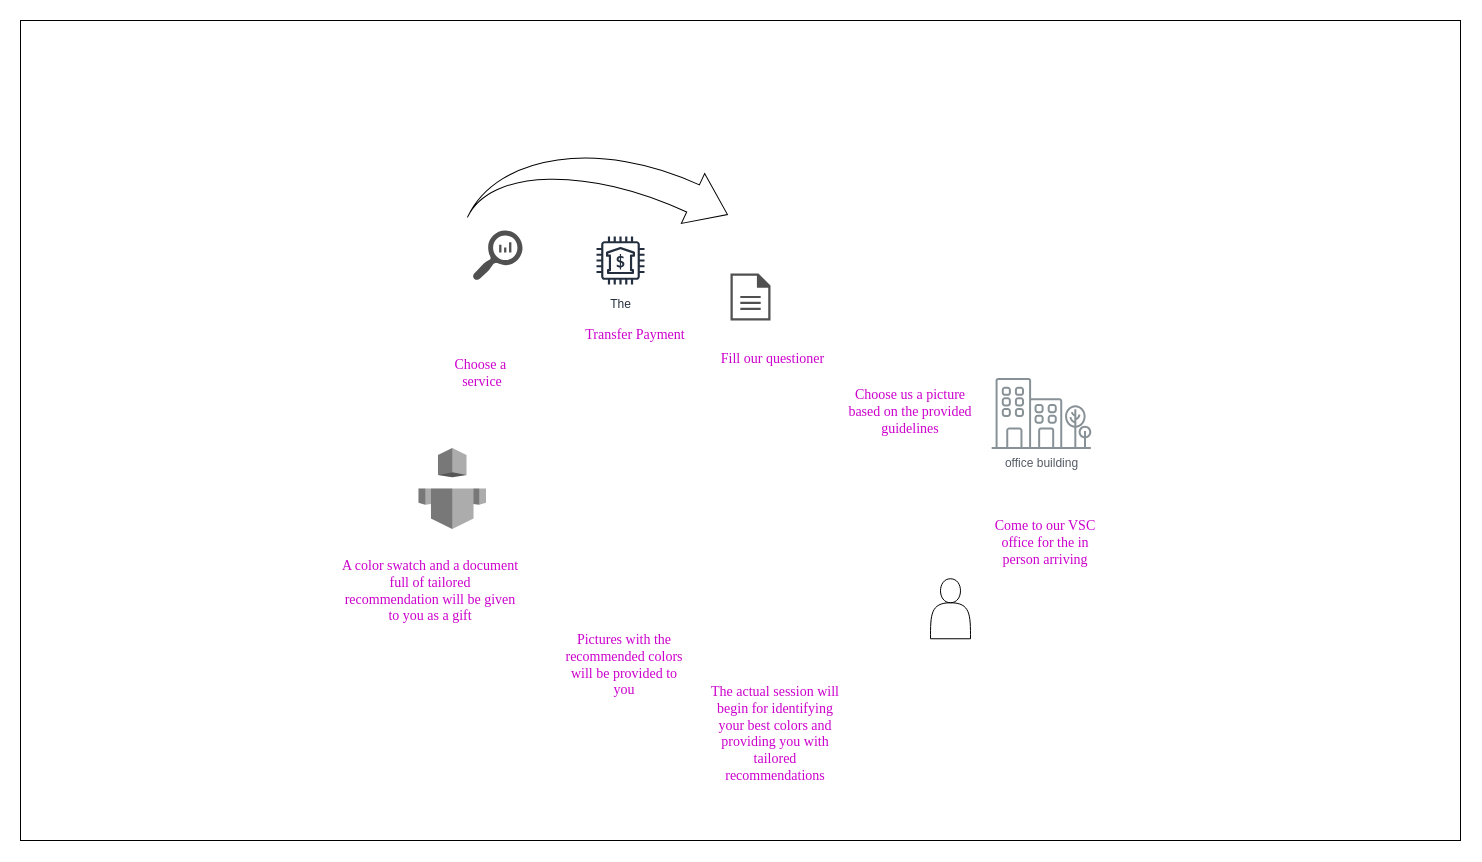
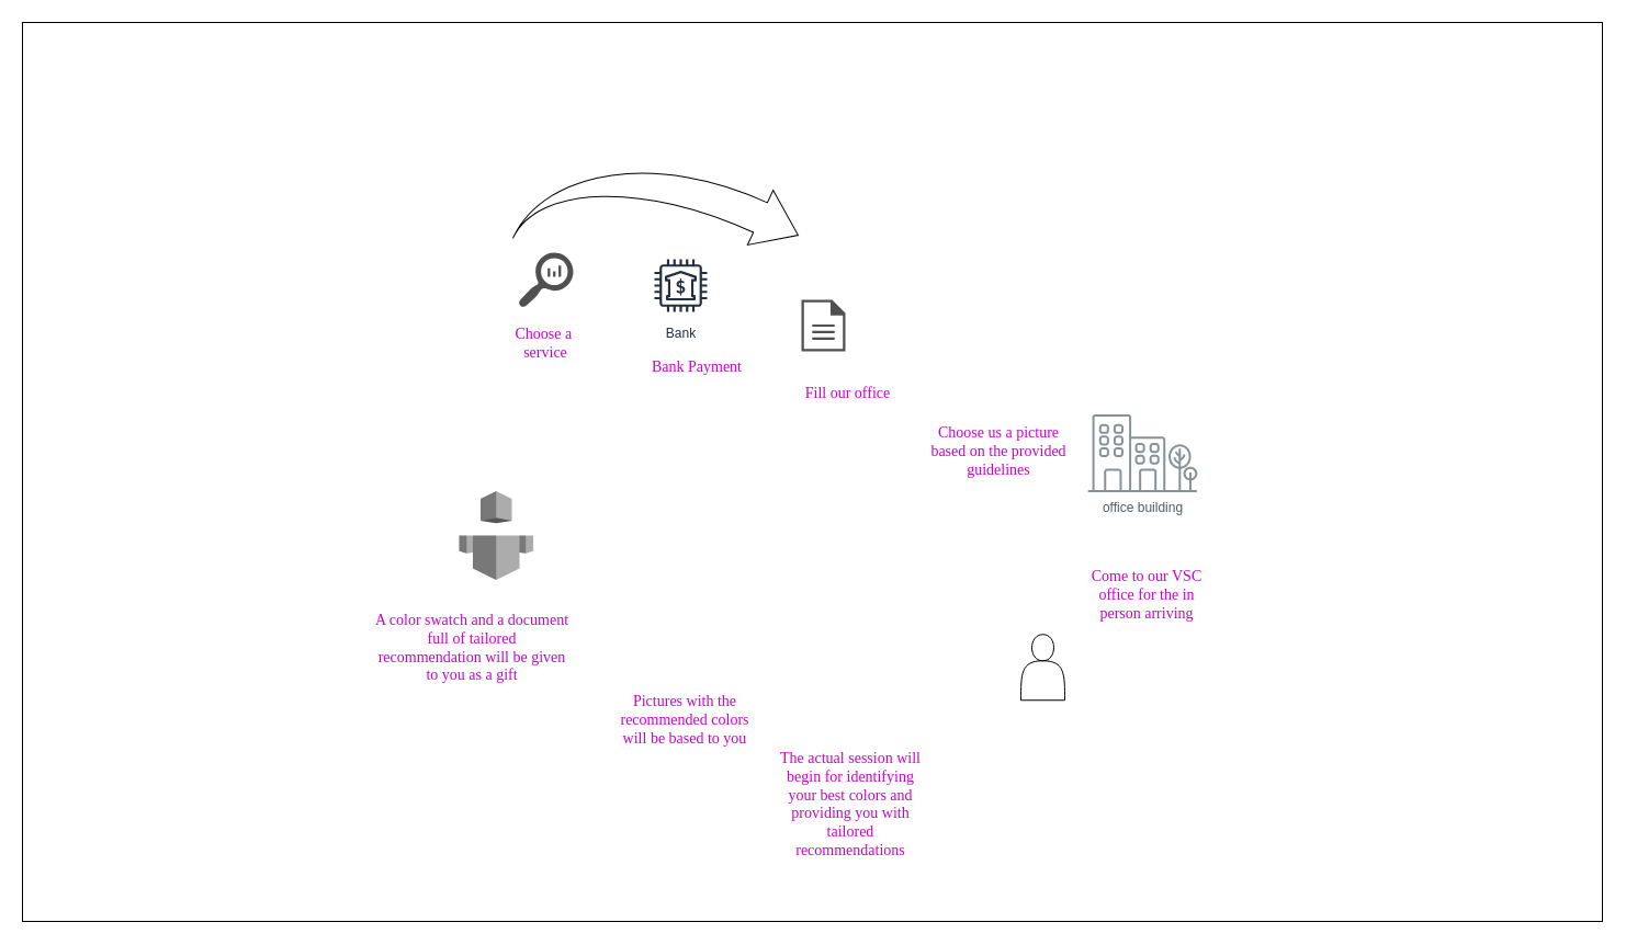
- <mxCell id="18" value="The" style="sketch=0;outlineConnect=0;fontColor=#232F3E;gradientColor=none;strokeColor=#232F3E;fillColor=#ffffff;dashed=0;verticalLabelPosition=bottom;verticalAlign=top;align=center;html=1;fontSize=12;fontStyle=0;aspect=fixed;shape=mxgraph.aws4.resourceIcon;resIcon=mxgraph.aws4.bank;" parent="1" vertex="1"><mxGeometry x="590" y="230" width="60" height="60" as="geometry" /></mxCell>
+ <mxCell id="18" value="Bank" style="sketch=0;outlineConnect=0;fontColor=#232F3E;gradientColor=none;strokeColor=#232F3E;fillColor=#ffffff;dashed=0;verticalLabelPosition=bottom;verticalAlign=top;align=center;html=1;fontSize=12;fontStyle=0;aspect=fixed;shape=mxgraph.aws4.resourceIcon;resIcon=mxgraph.aws4.bank;" parent="1" vertex="1"><mxGeometry x="590" y="230" width="60" height="60" as="geometry" /></mxCell>
- <mxCell id="19" value="Transfer Payment" style="text;html=1;align=center;verticalAlign=top;whiteSpace=wrap;rounded=0;fontSize=14;fontFamily=Comic Sans MS;fontColor=#CC00CC;" parent="1" vertex="1"><mxGeometry x="570" y="320" width="130" height="80" as="geometry" /></mxCell>
+ <mxCell id="19" value="Bank Payment" style="text;html=1;align=center;verticalAlign=top;whiteSpace=wrap;rounded=0;fontSize=14;fontFamily=Comic Sans MS;fontColor=#CC00CC;" parent="1" vertex="1"><mxGeometry x="570" y="320" width="130" height="80" as="geometry" /></mxCell>
- <mxCell id="17" value="&lt;div&gt;Fill our questioner&lt;/div&gt;" style="text;html=1;align=center;verticalAlign=top;whiteSpace=wrap;rounded=0;fontSize=14;fontFamily=Comic Sans MS;fontColor=#CC00CC;" parent="1" vertex="1"><mxGeometry x="700" y="343.5" width="145" height="102" as="geometry" /></mxCell>
+ <mxCell id="17" value="&lt;div&gt;Fill our office&lt;/div&gt;" style="text;html=1;align=center;verticalAlign=top;whiteSpace=wrap;rounded=0;fontSize=14;fontFamily=Comic Sans MS;fontColor=#CC00CC;" parent="1" vertex="1"><mxGeometry x="700" y="343.5" width="145" height="102" as="geometry" /></mxCell>
- <mxCell id="16" value="&lt;div&gt;Choose a&amp;nbsp;&lt;/div&gt;&lt;div&gt;service&lt;/div&gt;" style="text;html=1;align=center;verticalAlign=top;whiteSpace=wrap;rounded=0;fontSize=14;fontFamily=Comic Sans MS;fontColor=#CC00CC;" parent="1" vertex="1"><mxGeometry x="417" y="350" width="130" height="80" as="geometry" /></mxCell>
+ <mxCell id="16" value="&lt;div&gt;Choose a&amp;nbsp;&lt;/div&gt;&lt;div&gt;service&lt;/div&gt;" style="text;html=1;align=center;verticalAlign=top;whiteSpace=wrap;rounded=0;fontSize=14;fontFamily=Comic Sans MS;fontColor=#CC00CC;" parent="1" vertex="1"><mxGeometry x="432" y="290" width="130" height="80" as="geometry" /></mxCell>
- <mxCell id="12" value="Pictures with the recommended colors will be provided to you" style="text;html=1;align=center;verticalAlign=top;whiteSpace=wrap;rounded=0;fontSize=14;fontFamily=Comic Sans MS;fontColor=#CC00CC;" parent="1" vertex="1"><mxGeometry x="559" y="625" width="130" height="85" as="geometry" /></mxCell>
+ <mxCell id="12" value="Pictures with the recommended colors will be based to you" style="text;html=1;align=center;verticalAlign=top;whiteSpace=wrap;rounded=0;fontSize=14;fontFamily=Comic Sans MS;fontColor=#CC00CC;" parent="1" vertex="1"><mxGeometry x="559" y="625" width="130" height="85" as="geometry" /></mxCell>
